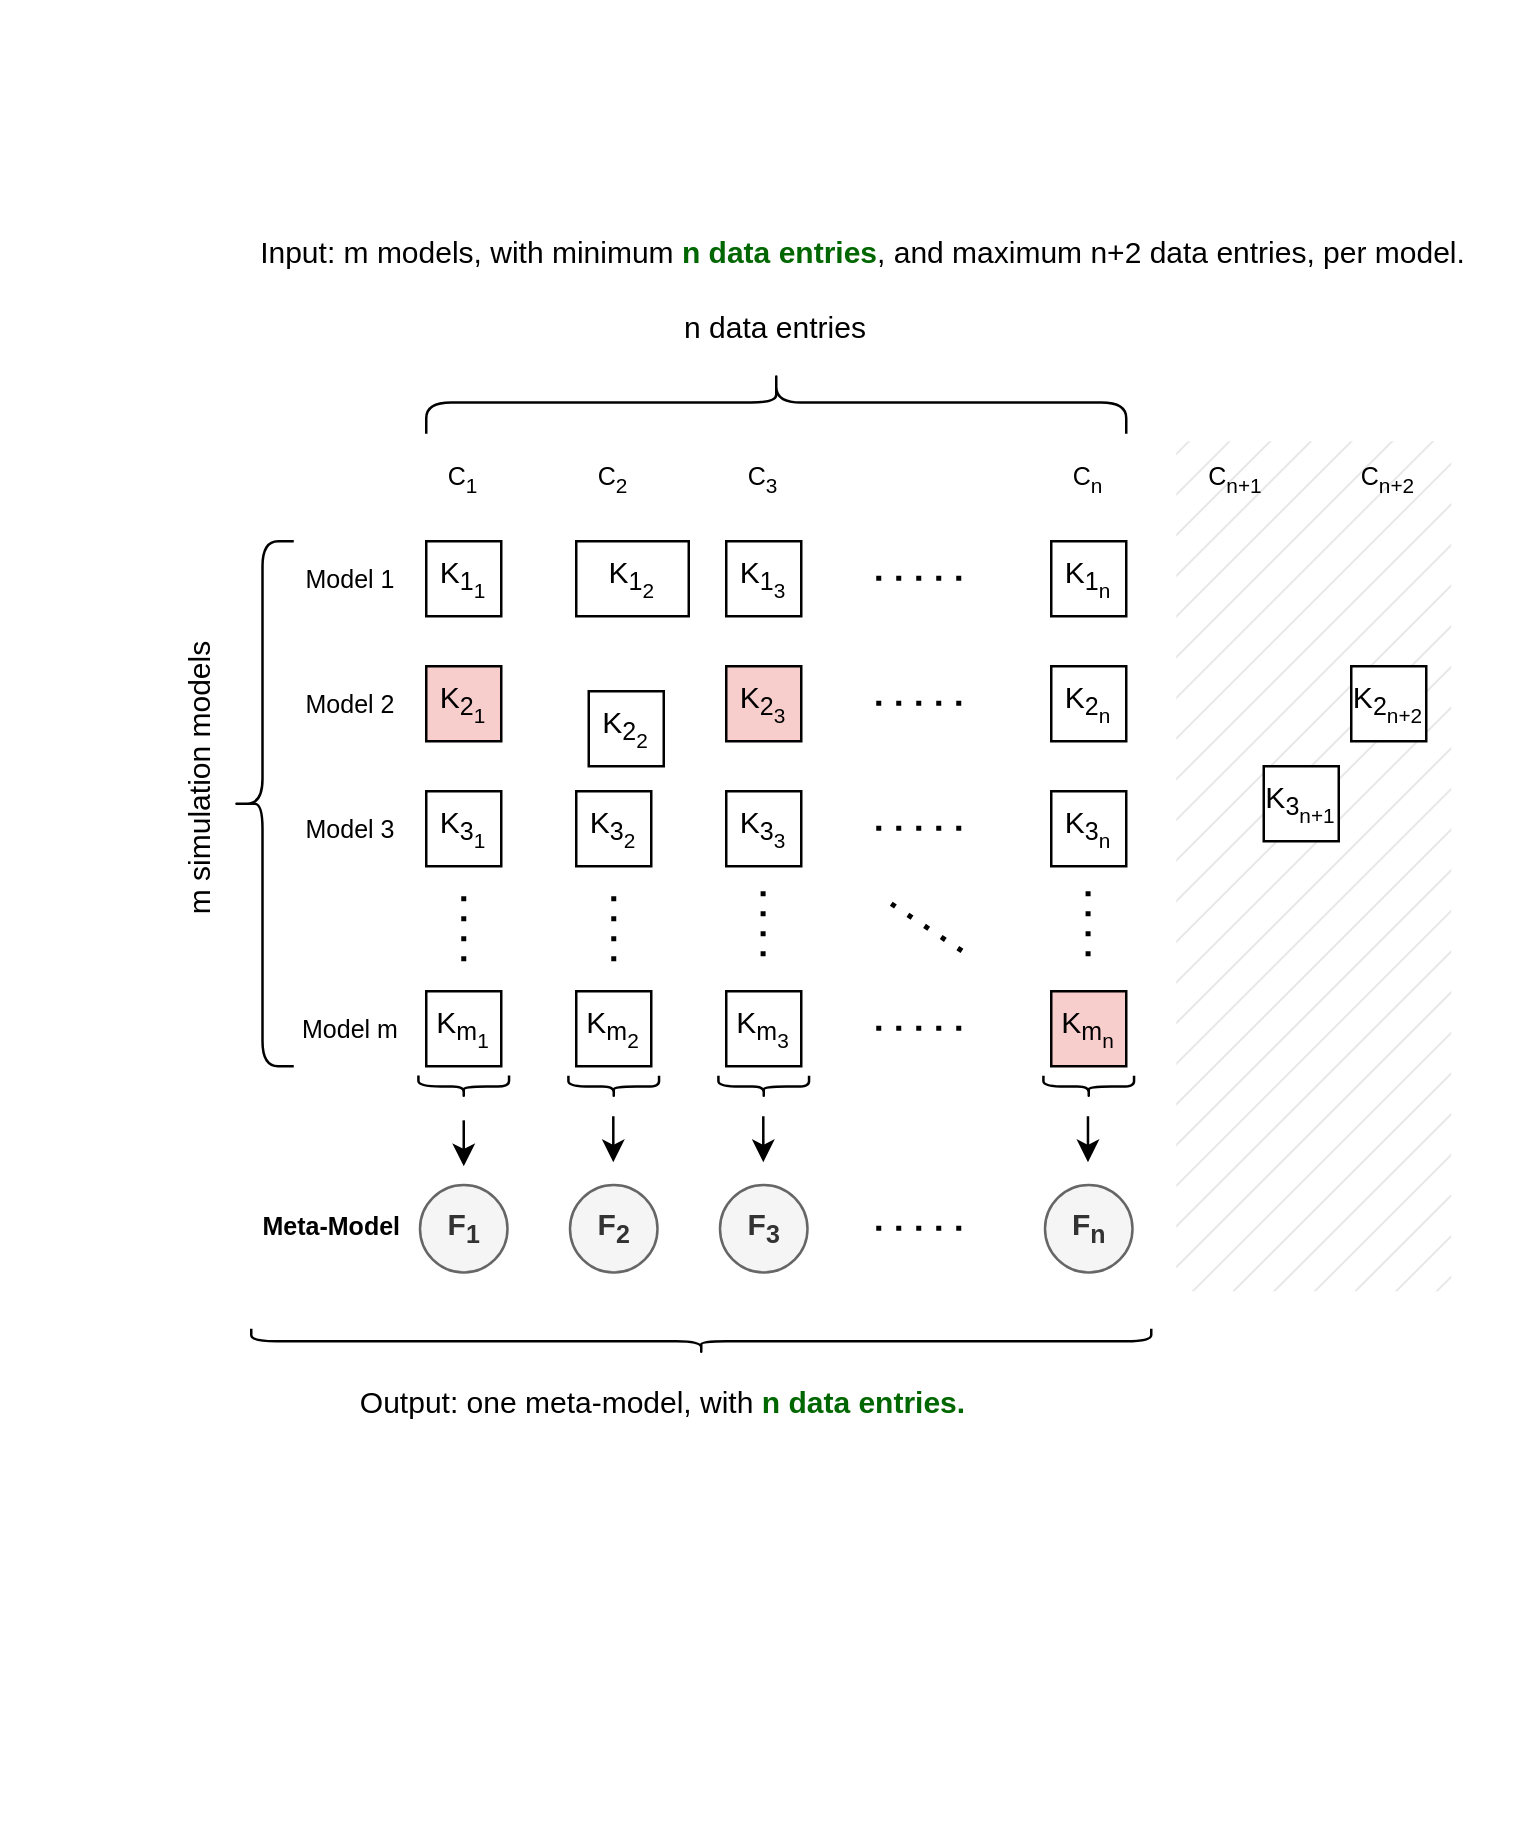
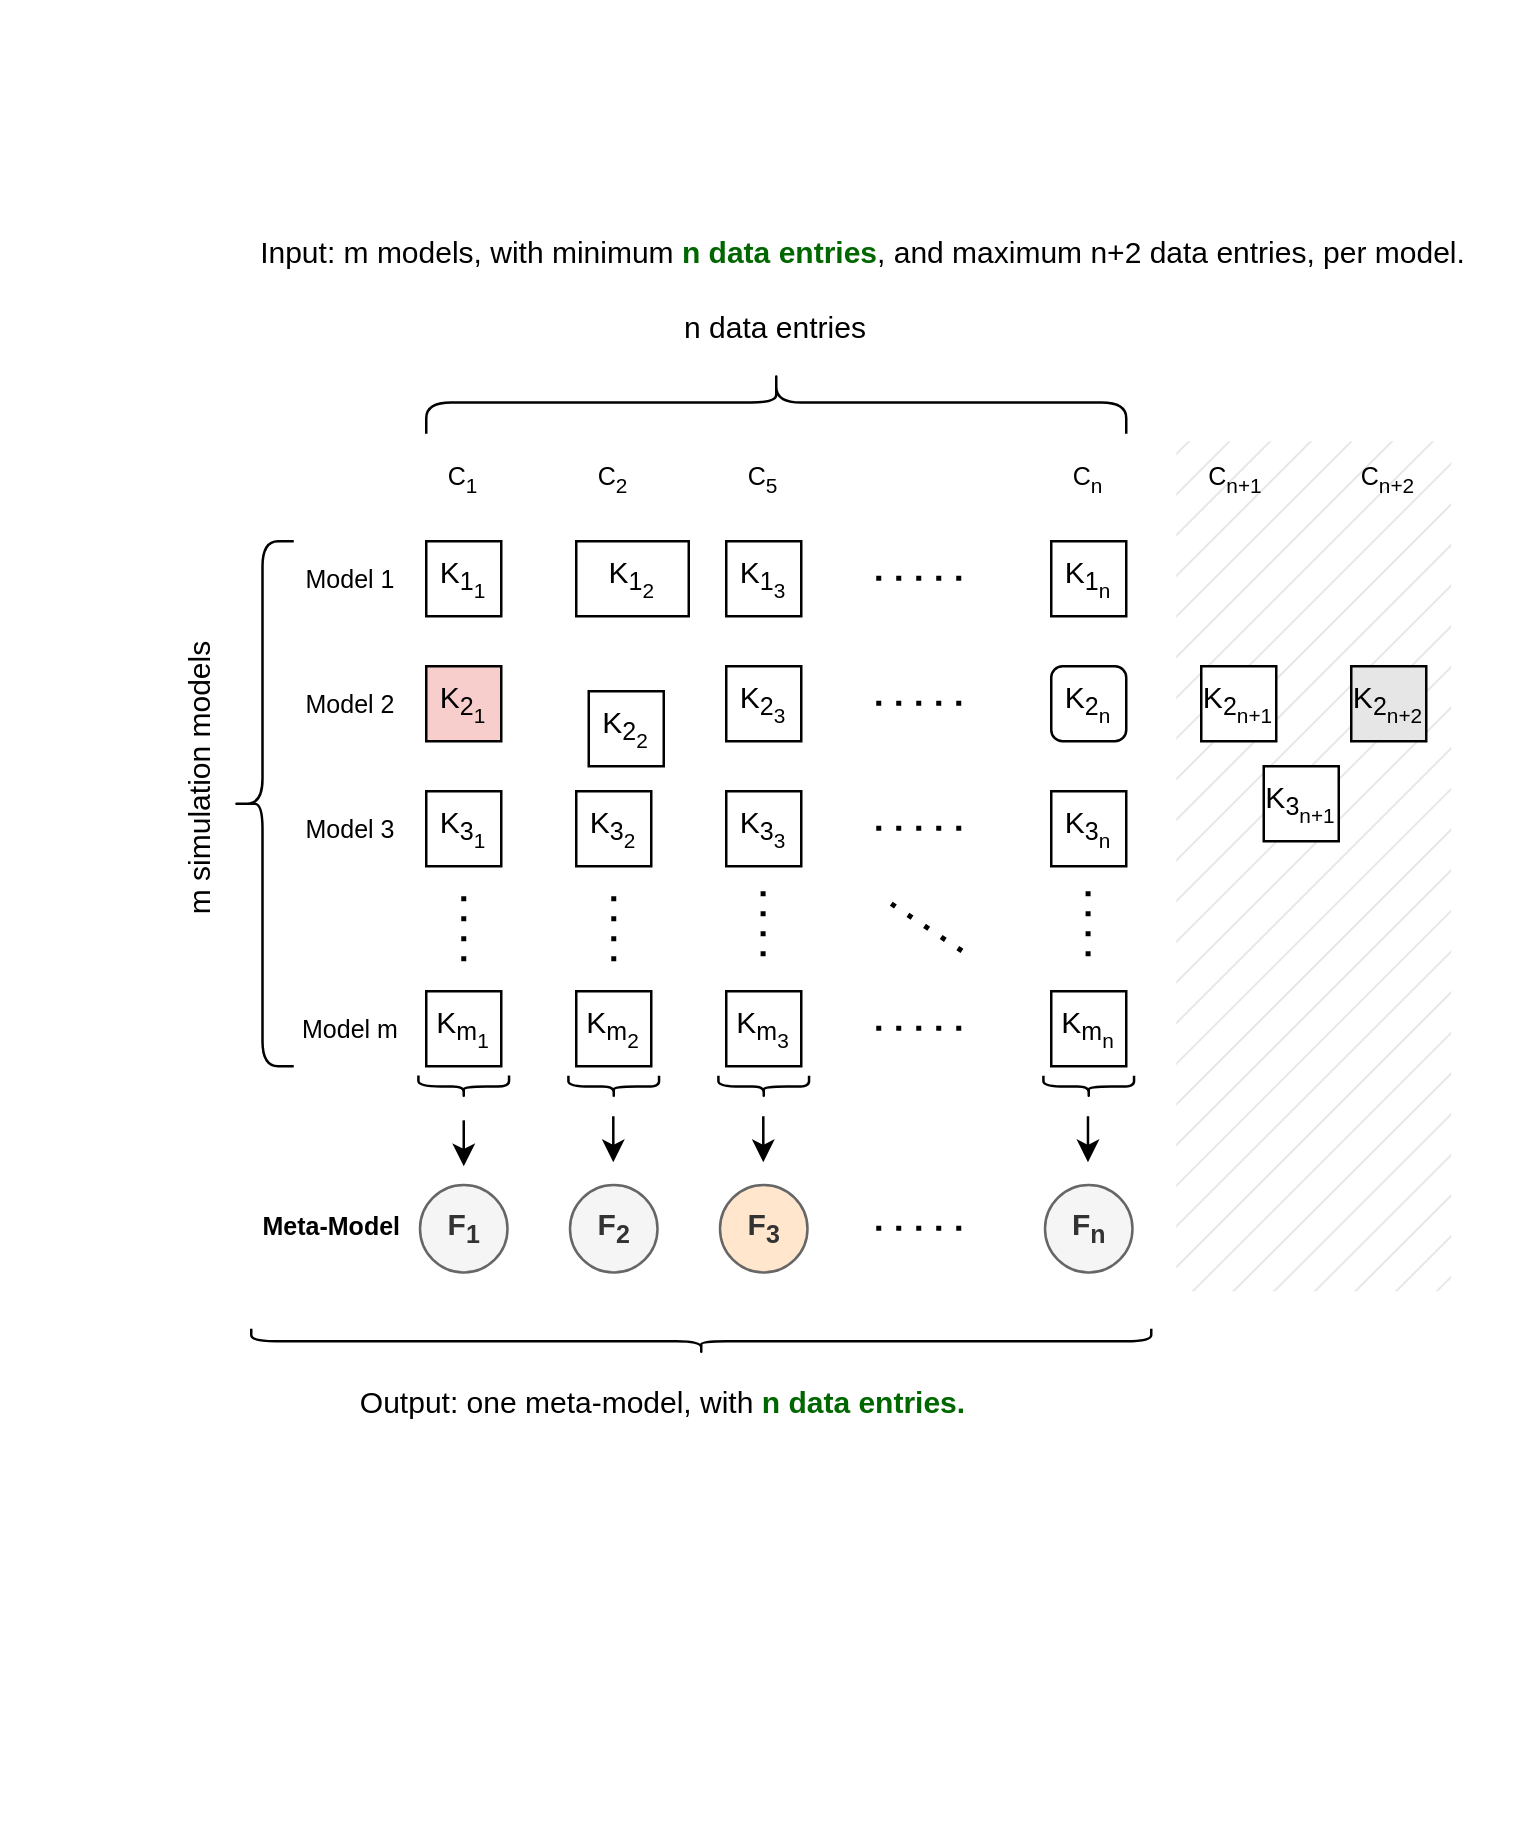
- <mxCell id="42" value="C&lt;sub&gt;3&lt;/sub&gt;" style="text;html=1;strokeColor=none;fillColor=none;align=center;verticalAlign=middle;whiteSpace=wrap;rounded=0;fontSize=10;" parent="1" vertex="1"><mxGeometry x="275" y="176" width="60" height="30" as="geometry" /></mxCell>
+ <mxCell id="42" value="C&lt;sub&gt;5&lt;/sub&gt;" style="text;html=1;strokeColor=none;fillColor=none;align=center;verticalAlign=middle;whiteSpace=wrap;rounded=0;fontSize=10;" parent="1" vertex="1"><mxGeometry x="275" y="176" width="60" height="30" as="geometry" /></mxCell>
- <mxCell id="13" value="K&lt;sub&gt;2&lt;sub&gt;3&lt;/sub&gt;&lt;/sub&gt;" style="whiteSpace=wrap;html=1;aspect=fixed;fillColor=#f8cecc;" parent="1" vertex="1"><mxGeometry x="290" y="266" width="30" height="30" as="geometry" /></mxCell>
+ <mxCell id="13" value="K&lt;sub&gt;2&lt;sub&gt;3&lt;/sub&gt;&lt;/sub&gt;" style="whiteSpace=wrap;html=1;aspect=fixed;" parent="1" vertex="1"><mxGeometry x="290" y="266" width="30" height="30" as="geometry" /></mxCell>
- <mxCell id="14" value="K&lt;sub&gt;2&lt;sub&gt;n&lt;/sub&gt;&lt;/sub&gt;" style="whiteSpace=wrap;html=1;aspect=fixed;" parent="1" vertex="1"><mxGeometry x="420" y="266" width="30" height="30" as="geometry" /></mxCell>
+ <mxCell id="14" value="K&lt;sub&gt;2&lt;sub&gt;n&lt;/sub&gt;&lt;/sub&gt;" style="whiteSpace=wrap;html=1;aspect=fixed;rounded=1;" parent="1" vertex="1"><mxGeometry x="420" y="266" width="30" height="30" as="geometry" /></mxCell>
+ <mxCell id="15" value="K&lt;sub&gt;2&lt;sub&gt;n+1&lt;/sub&gt;&lt;/sub&gt;" style="whiteSpace=wrap;html=1;aspect=fixed;" parent="1" vertex="1"><mxGeometry x="480" y="266" width="30" height="30" as="geometry" /></mxCell>
- <mxCell id="22" value="K&lt;sub&gt;2&lt;sub&gt;n+2&lt;/sub&gt;&lt;/sub&gt;" style="whiteSpace=wrap;html=1;aspect=fixed;" parent="1" vertex="1"><mxGeometry x="540" y="266" width="30" height="30" as="geometry" /></mxCell>
+ <mxCell id="22" value="K&lt;sub&gt;2&lt;sub&gt;n+2&lt;/sub&gt;&lt;/sub&gt;" style="whiteSpace=wrap;html=1;aspect=fixed;fillColor=#e6e6e6;" parent="1" vertex="1"><mxGeometry x="540" y="266" width="30" height="30" as="geometry" /></mxCell>
- <mxCell id="31" value="K&lt;sub&gt;m&lt;sub&gt;n&lt;/sub&gt;&lt;/sub&gt;" style="whiteSpace=wrap;html=1;aspect=fixed;fillColor=#f8cecc;" parent="1" vertex="1"><mxGeometry x="420" y="396" width="30" height="30" as="geometry" /></mxCell>
+ <mxCell id="31" value="K&lt;sub&gt;m&lt;sub&gt;n&lt;/sub&gt;&lt;/sub&gt;" style="whiteSpace=wrap;html=1;aspect=fixed;" parent="1" vertex="1"><mxGeometry x="420" y="396" width="30" height="30" as="geometry" /></mxCell>
- <mxCell id="48" value="&lt;b&gt;F&lt;sub&gt;3&lt;/sub&gt;&lt;/b&gt;" style="ellipse;whiteSpace=wrap;html=1;aspect=fixed;fillColor=#f5f5f5;fontColor=#333333;strokeColor=#666666;" parent="1" vertex="1"><mxGeometry x="287.5" y="473.5" width="35" height="35" as="geometry" /></mxCell>
+ <mxCell id="48" value="&lt;b&gt;F&lt;sub&gt;3&lt;/sub&gt;&lt;/b&gt;" style="ellipse;whiteSpace=wrap;html=1;aspect=fixed;fillColor=#ffe6cc;fontColor=#333333;strokeColor=#666666;" parent="1" vertex="1"><mxGeometry x="287.5" y="473.5" width="35" height="35" as="geometry" /></mxCell>
